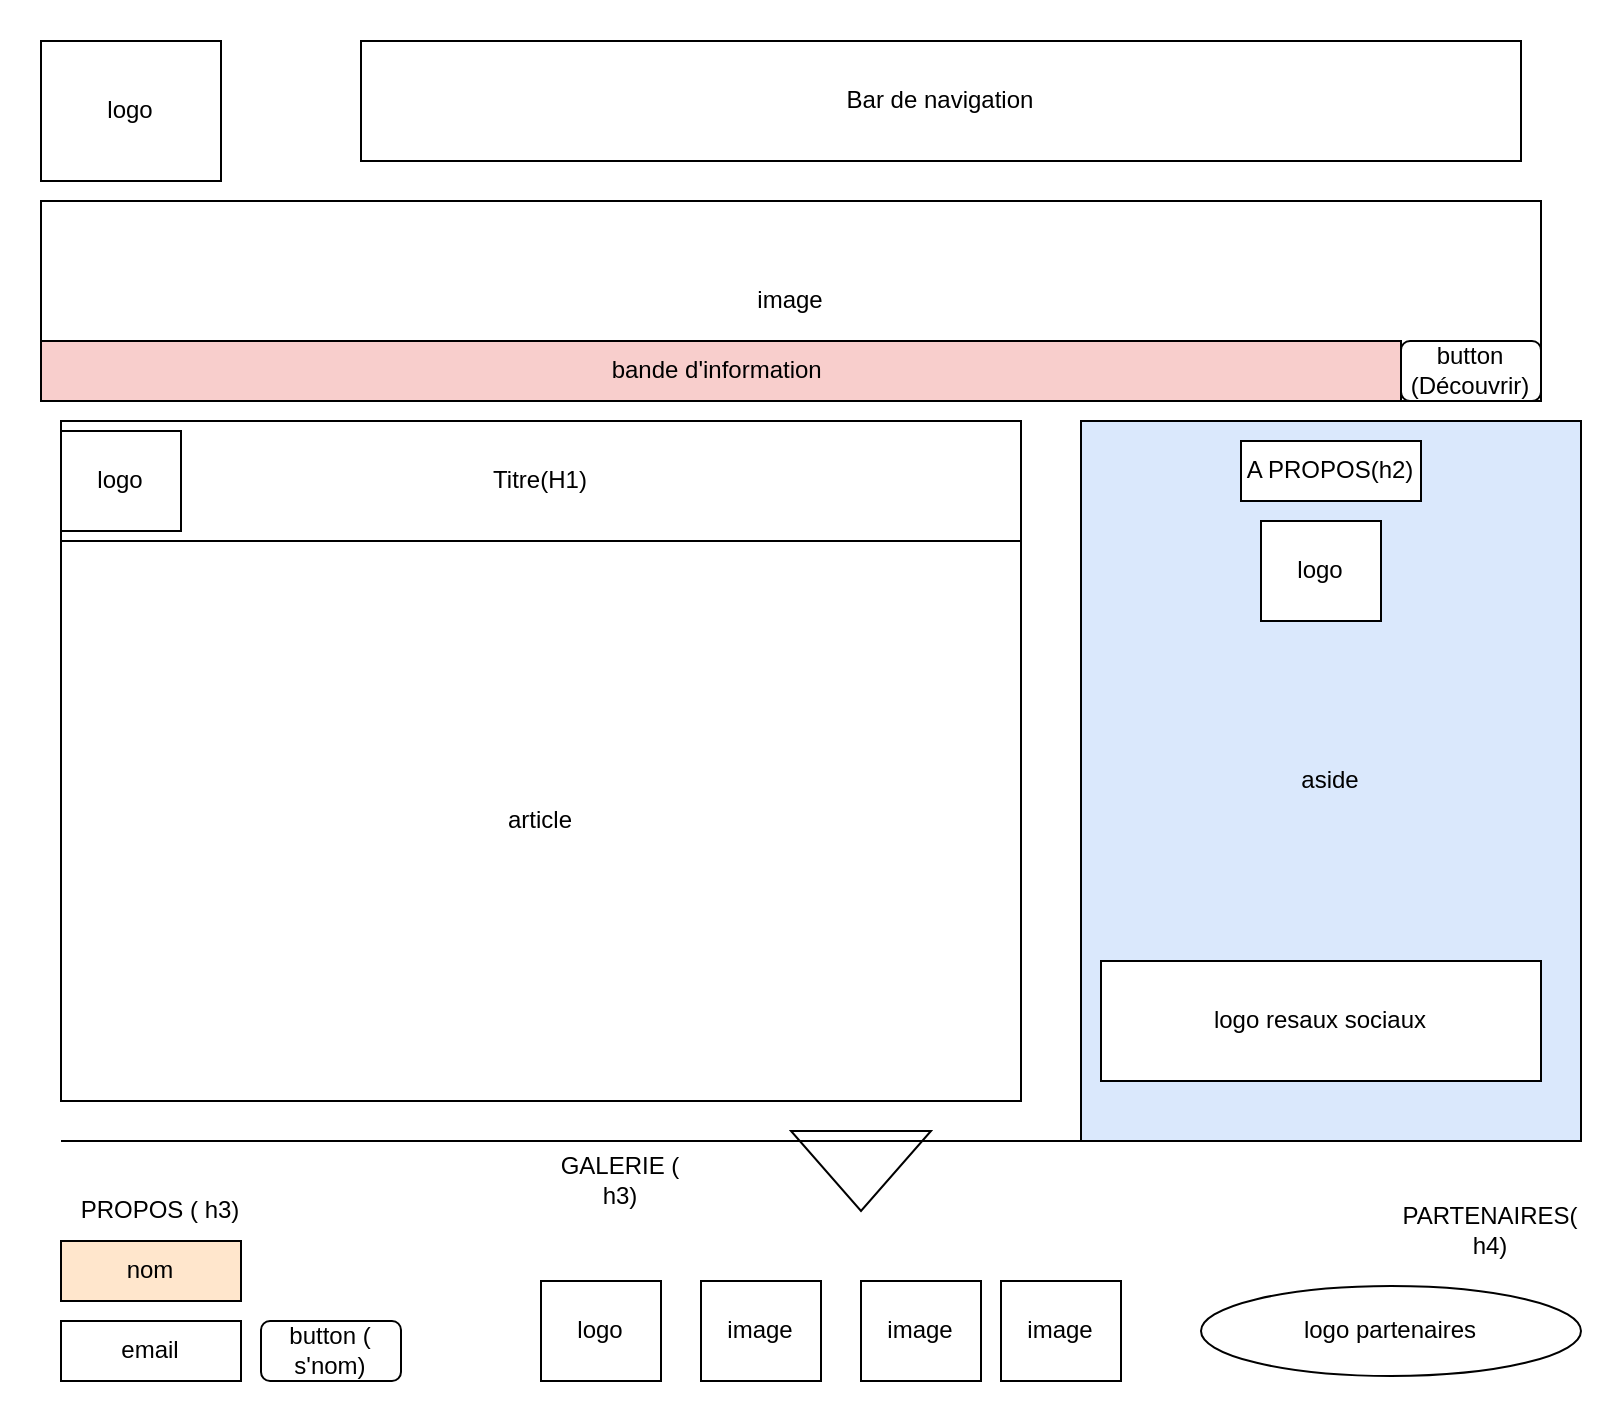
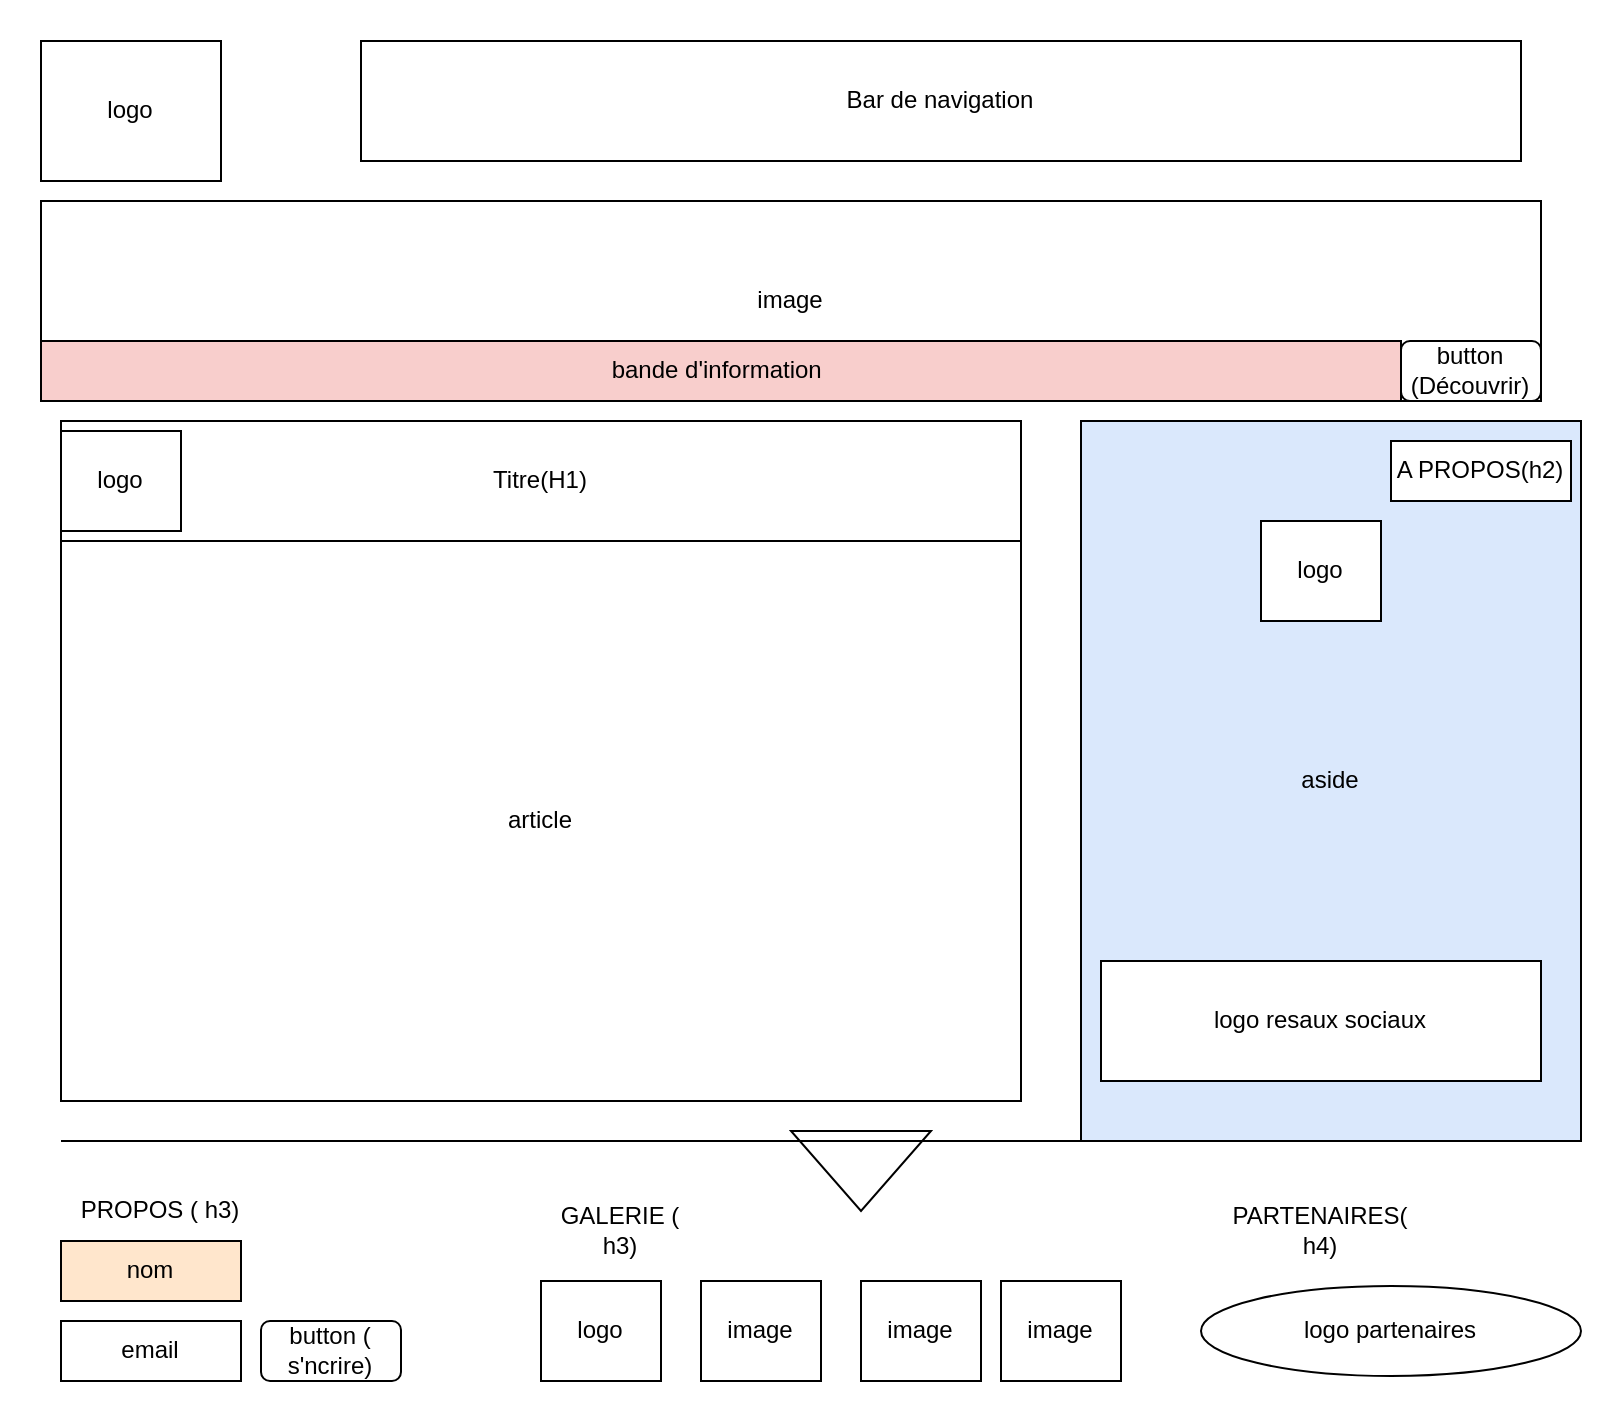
- <mxCell id="8" value="A PROPOS(h2)" style="rounded=0;whiteSpace=wrap;html=1;" vertex="1" parent="1"><mxGeometry x="620" y="220" width="90" height="30" as="geometry" /></mxCell>
+ <mxCell id="8" value="A PROPOS(h2)" style="rounded=0;whiteSpace=wrap;html=1;" vertex="1" parent="1"><mxGeometry x="695" y="220" width="90" height="30" as="geometry" /></mxCell>
- <mxCell id="19" value="GALERIE ( h3)" style="text;html=1;strokeColor=none;fillColor=none;align=center;verticalAlign=middle;whiteSpace=wrap;rounded=0;" vertex="1" parent="1"><mxGeometry x="270" y="575" width="80" height="30" as="geometry" /></mxCell>
+ <mxCell id="19" value="GALERIE ( h3)" style="text;html=1;strokeColor=none;fillColor=none;align=center;verticalAlign=middle;whiteSpace=wrap;rounded=0;" vertex="1" parent="1"><mxGeometry x="270" y="600" width="80" height="30" as="geometry" /></mxCell>
- <mxCell id="20" value="PARTENAIRES( h4)" style="text;html=1;strokeColor=none;fillColor=none;align=center;verticalAlign=middle;whiteSpace=wrap;rounded=0;" vertex="1" parent="1"><mxGeometry x="705" y="600" width="80" height="30" as="geometry" /></mxCell>
+ <mxCell id="20" value="PARTENAIRES( h4)" style="text;html=1;strokeColor=none;fillColor=none;align=center;verticalAlign=middle;whiteSpace=wrap;rounded=0;" vertex="1" parent="1"><mxGeometry x="620" y="600" width="80" height="30" as="geometry" /></mxCell>
- <mxCell id="14" value="button ( s'nom)" style="rounded=1;whiteSpace=wrap;html=1;" vertex="1" parent="1"><mxGeometry x="130" y="660" width="70" height="30" as="geometry" /></mxCell>
+ <mxCell id="14" value="button ( s'ncrire)" style="rounded=1;whiteSpace=wrap;html=1;" vertex="1" parent="1"><mxGeometry x="130" y="660" width="70" height="30" as="geometry" /></mxCell>
